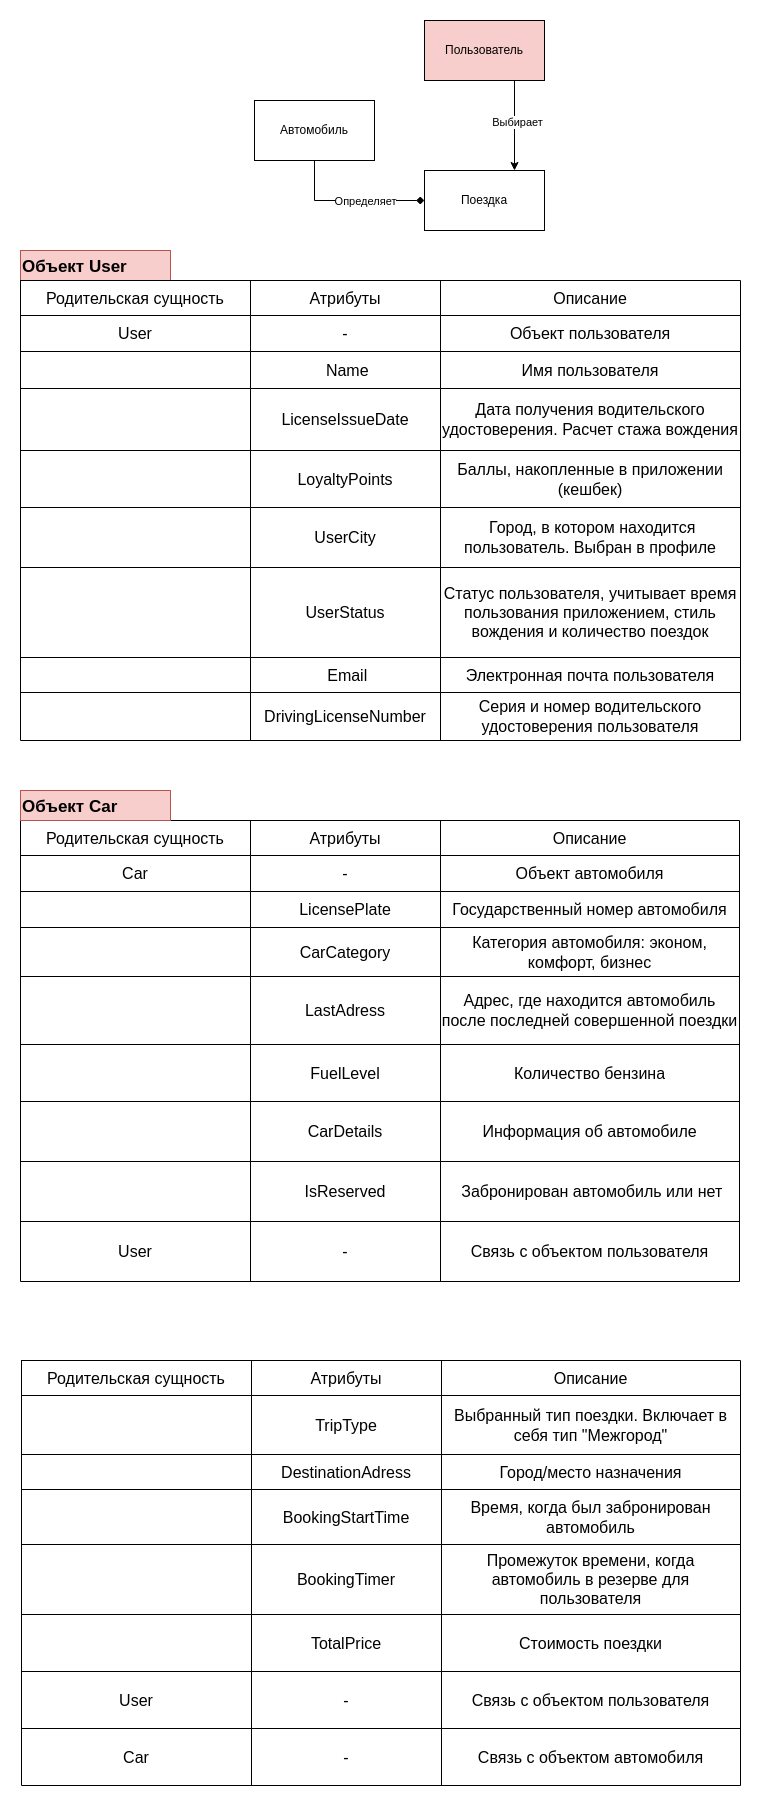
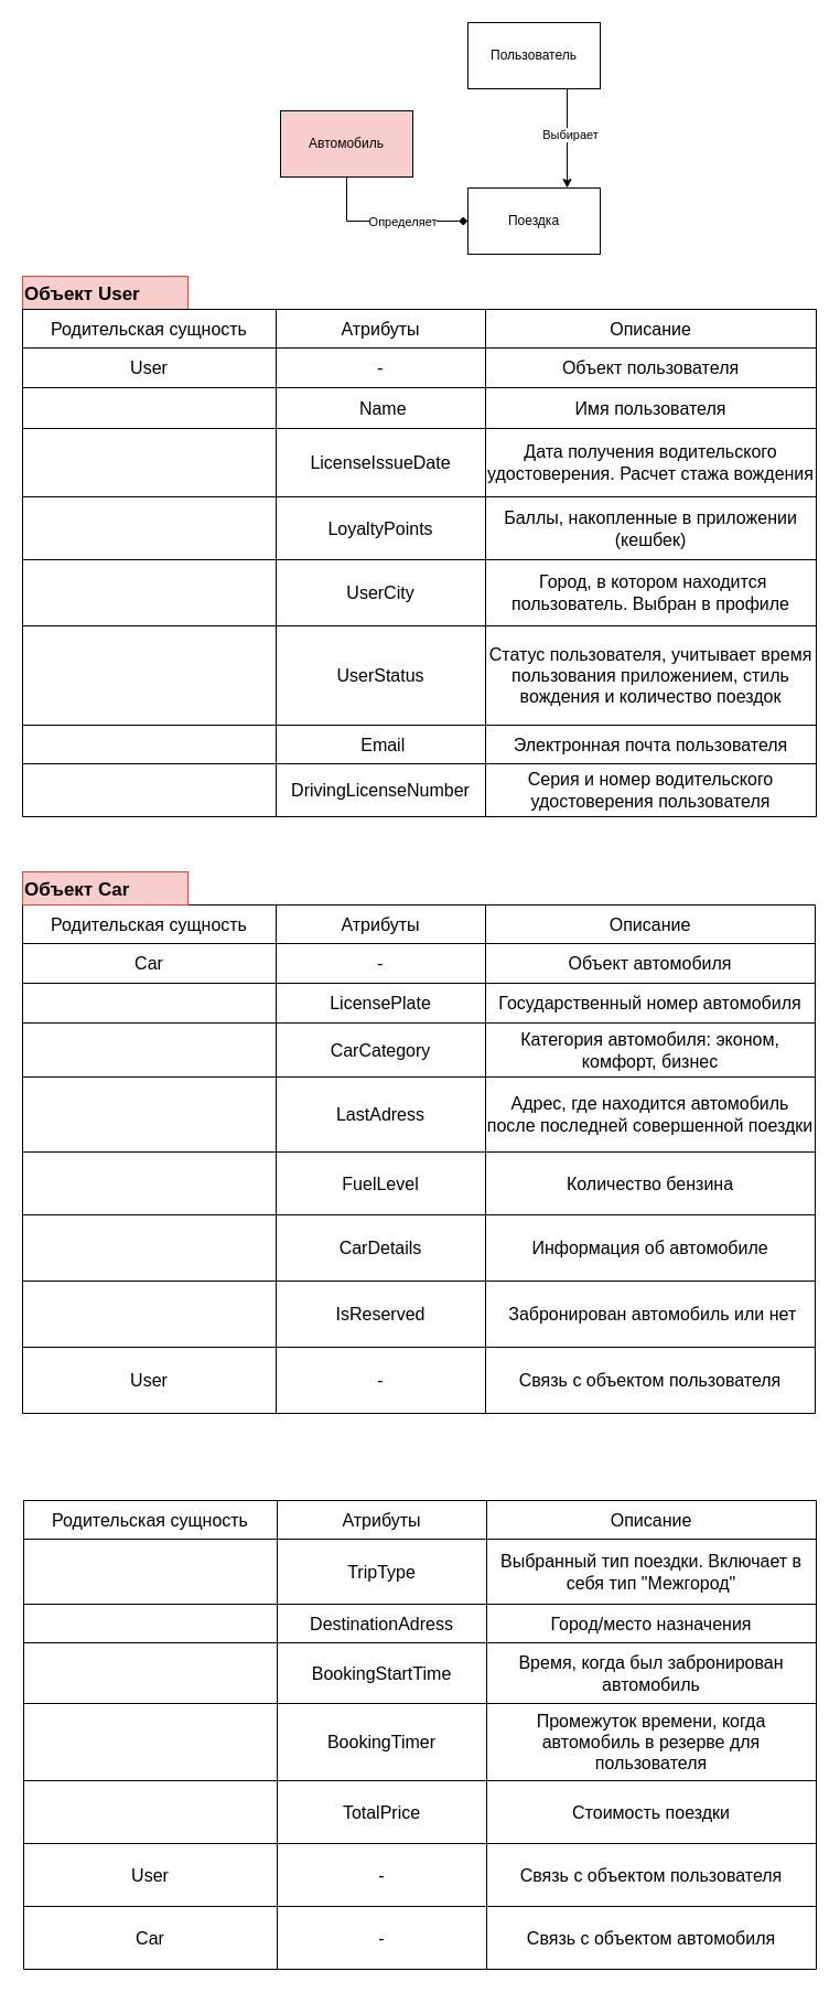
- <mxCell id="113" value="Пользователь" style="rounded=0;whiteSpace=wrap;html=1;fillColor=#f8cecc;" vertex="1" parent="1"><mxGeometry x="424" y="20" width="120" height="60" as="geometry" /></mxCell>
+ <mxCell id="113" value="Пользователь" style="rounded=0;whiteSpace=wrap;html=1;" vertex="1" parent="1"><mxGeometry x="424" y="20" width="120" height="60" as="geometry" /></mxCell>
- <mxCell id="117" value="Автомобиль" style="rounded=0;whiteSpace=wrap;html=1;" vertex="1" parent="1"><mxGeometry x="254" y="100" width="120" height="60" as="geometry" /></mxCell>
+ <mxCell id="117" value="Автомобиль" style="rounded=0;whiteSpace=wrap;html=1;fillColor=#f8cecc;" vertex="1" parent="1"><mxGeometry x="254" y="100" width="120" height="60" as="geometry" /></mxCell>
